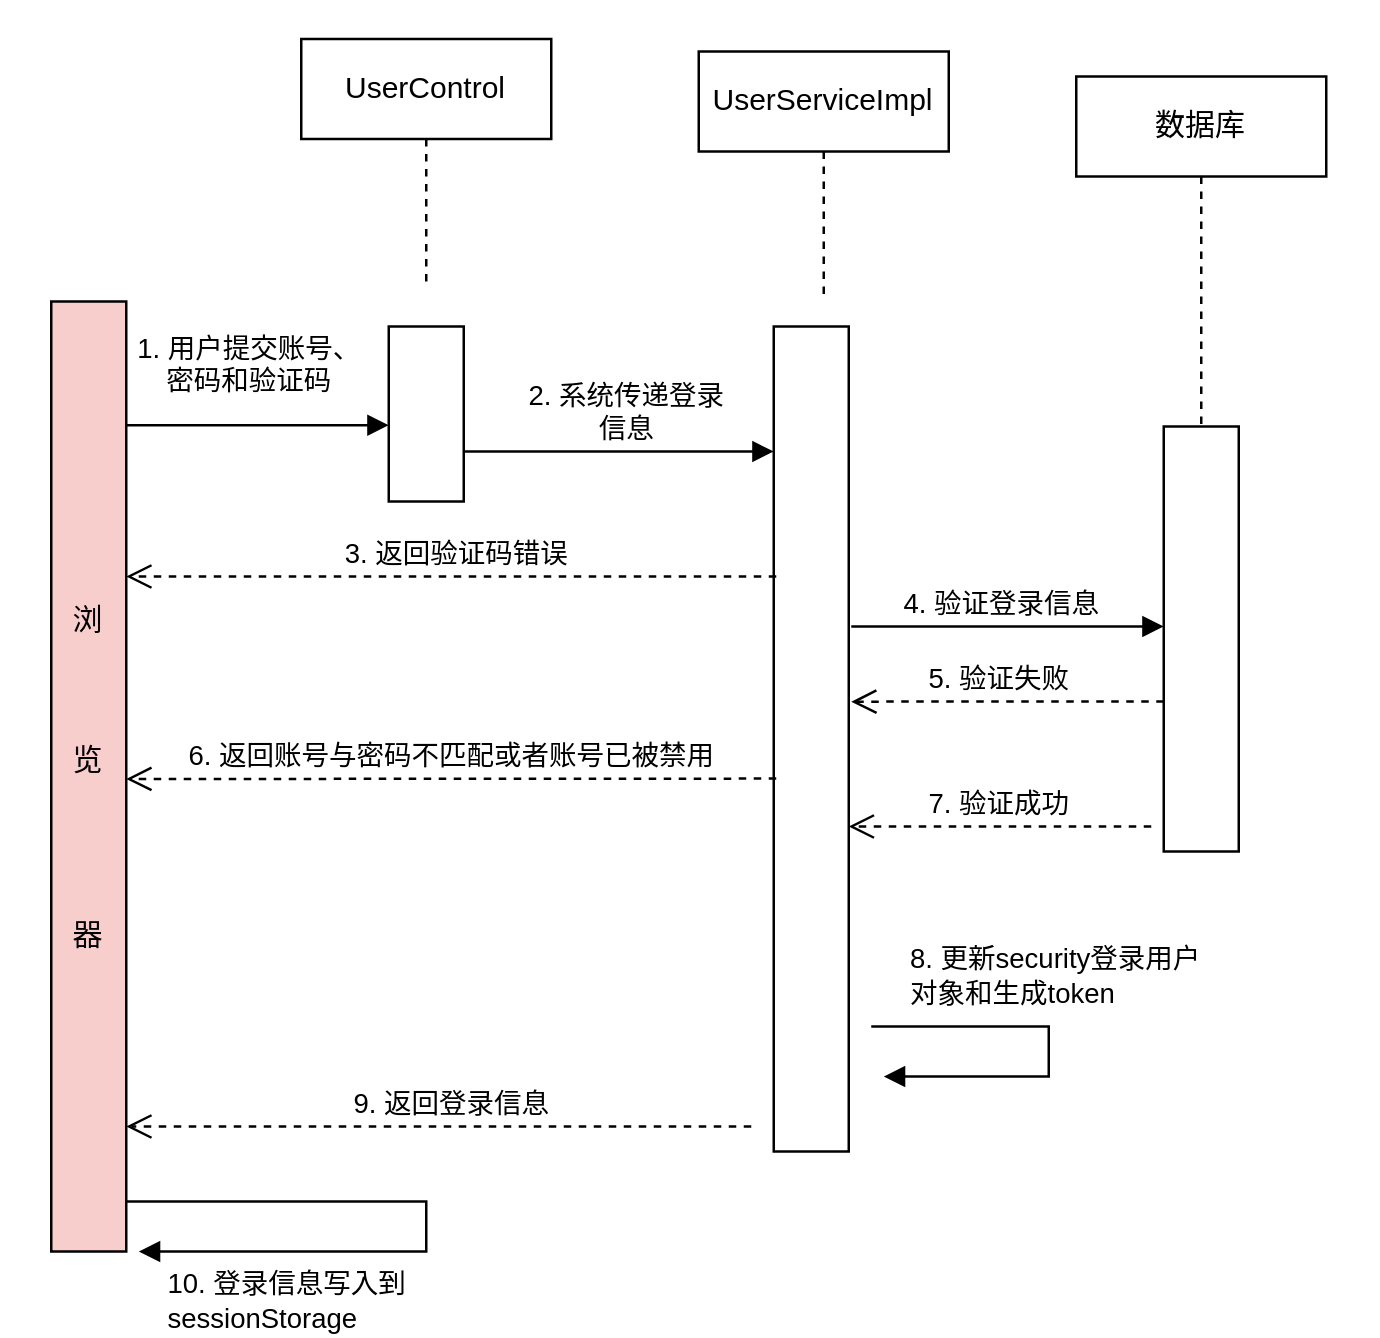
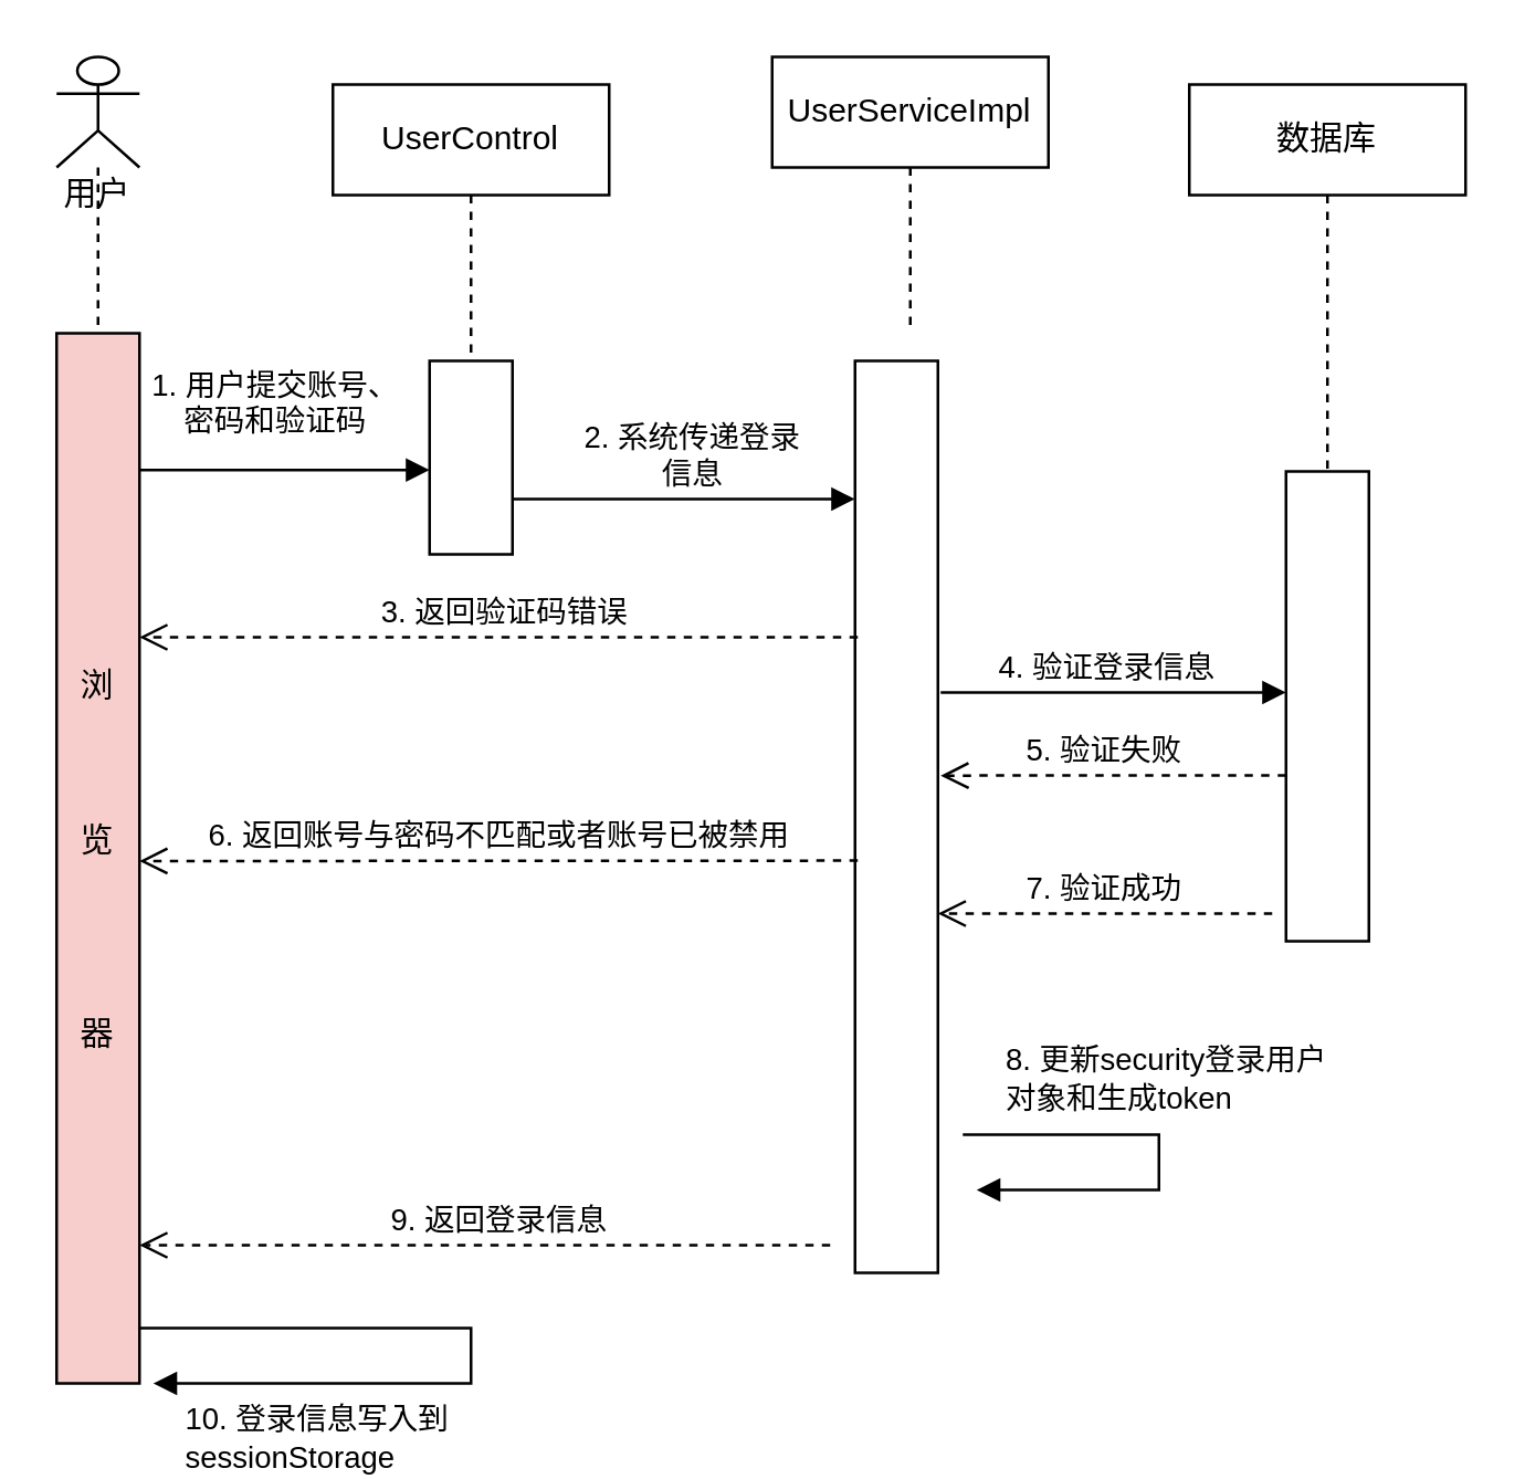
- <mxCell id="4" value="UserControl" style="shape=umlLifeline;perimeter=lifelinePerimeter;whiteSpace=wrap;html=1;container=1;collapsible=0;recursiveResize=0;outlineConnect=0;" parent="1" vertex="1"><mxGeometry x="120" y="15" width="100" height="100" as="geometry" /></mxCell>
+ <mxCell id="4" value="UserControl" style="shape=umlLifeline;perimeter=lifelinePerimeter;whiteSpace=wrap;html=1;container=1;collapsible=0;recursiveResize=0;outlineConnect=0;" parent="1" vertex="1"><mxGeometry x="120" y="30" width="100" height="100" as="geometry" /></mxCell>
+ <mxCell id="3" value="用户" style="shape=umlLifeline;participant=umlActor;perimeter=lifelinePerimeter;whiteSpace=wrap;html=1;container=1;collapsible=0;recursiveResize=0;verticalAlign=top;spacingTop=36;outlineConnect=0;" parent="1" vertex="1"><mxGeometry x="20" y="20" width="30" height="100" as="geometry" /></mxCell>
